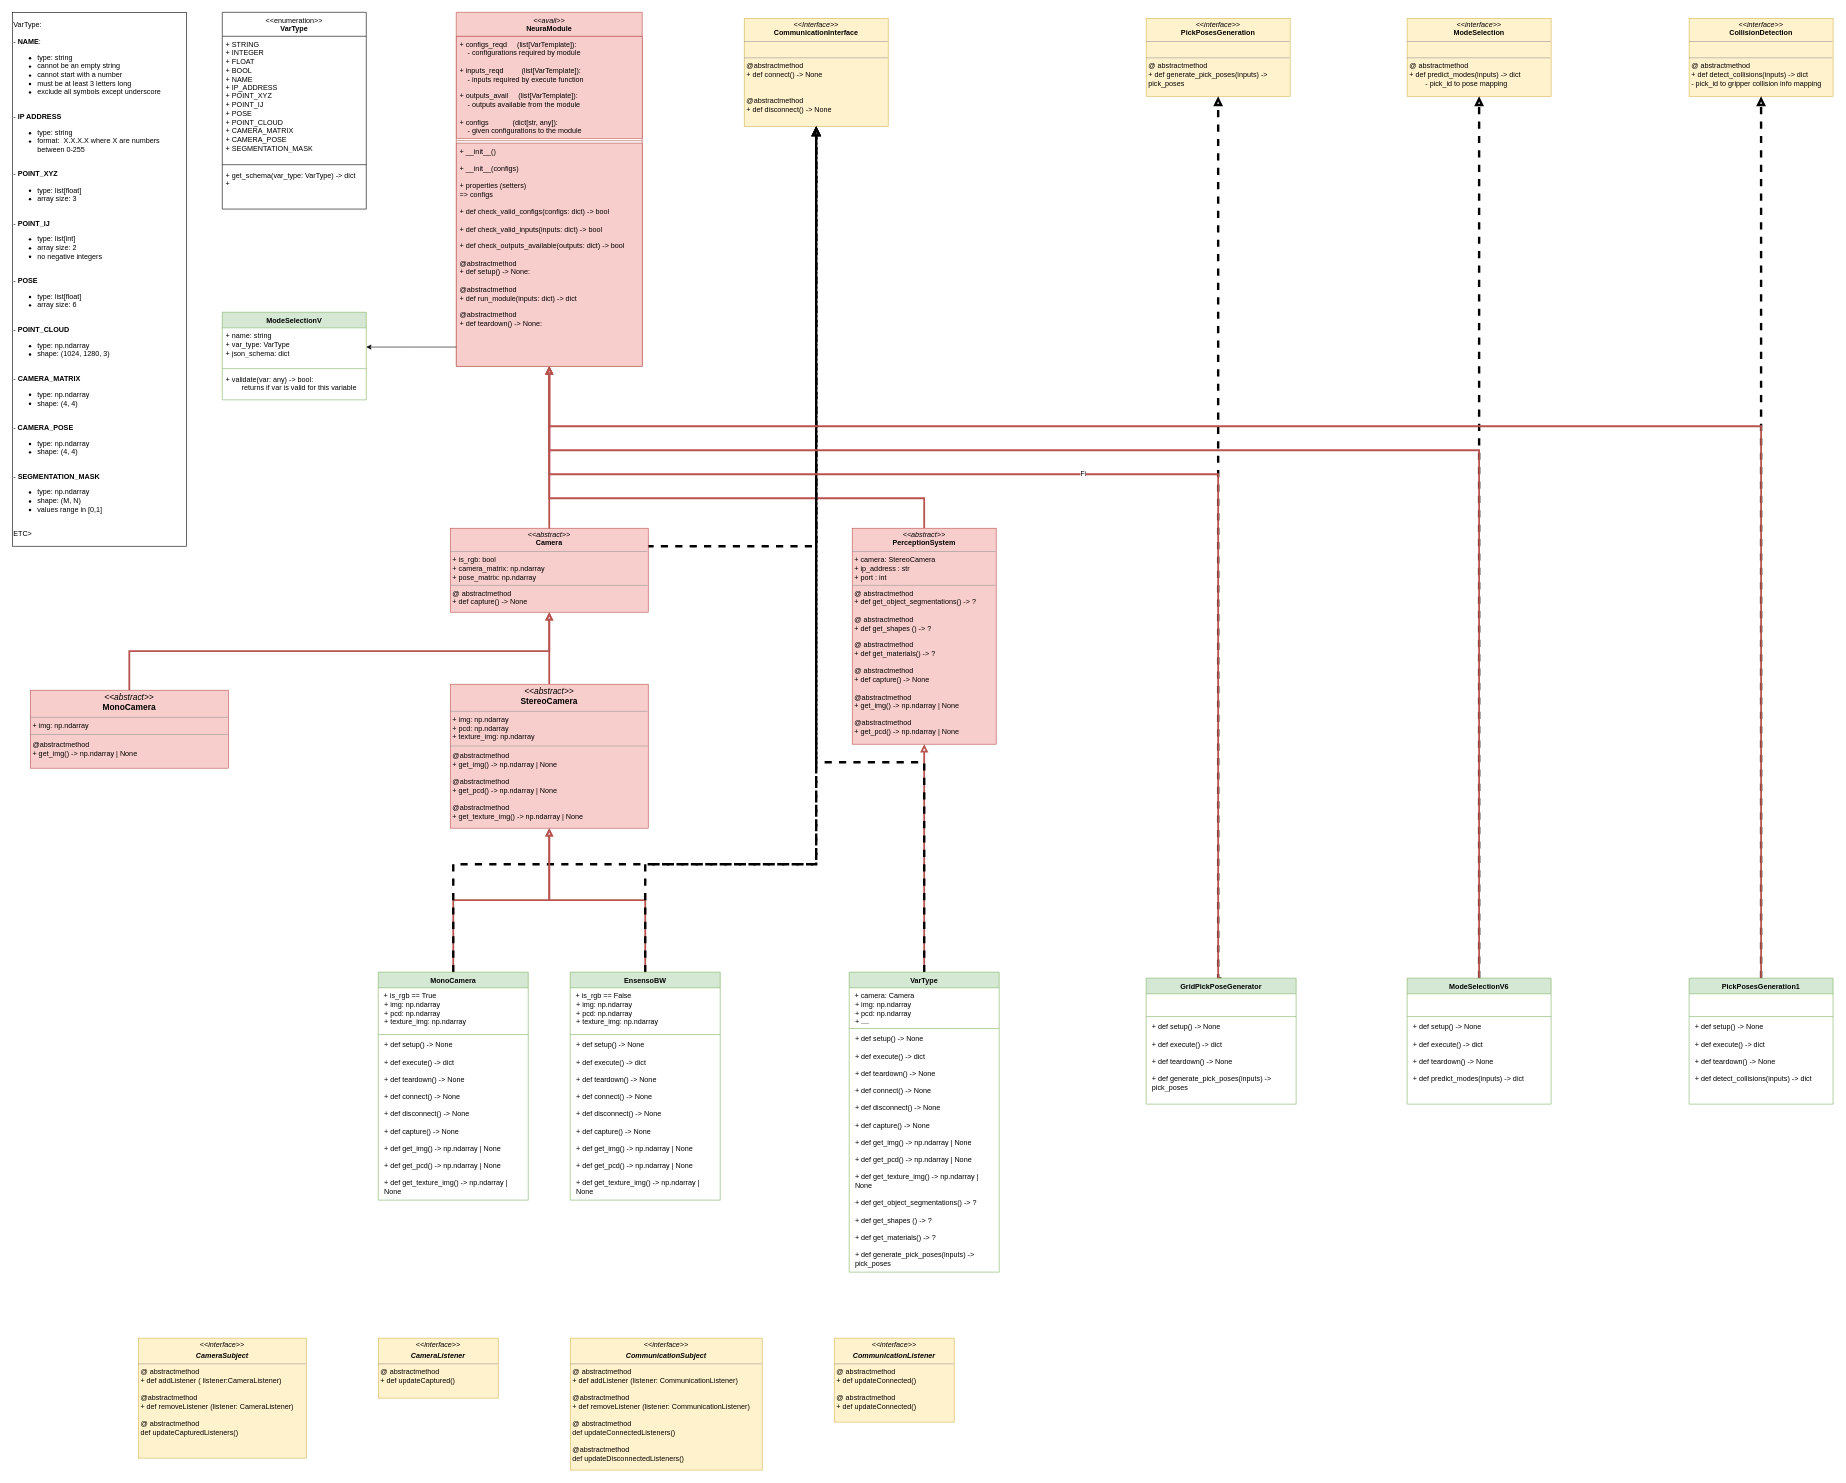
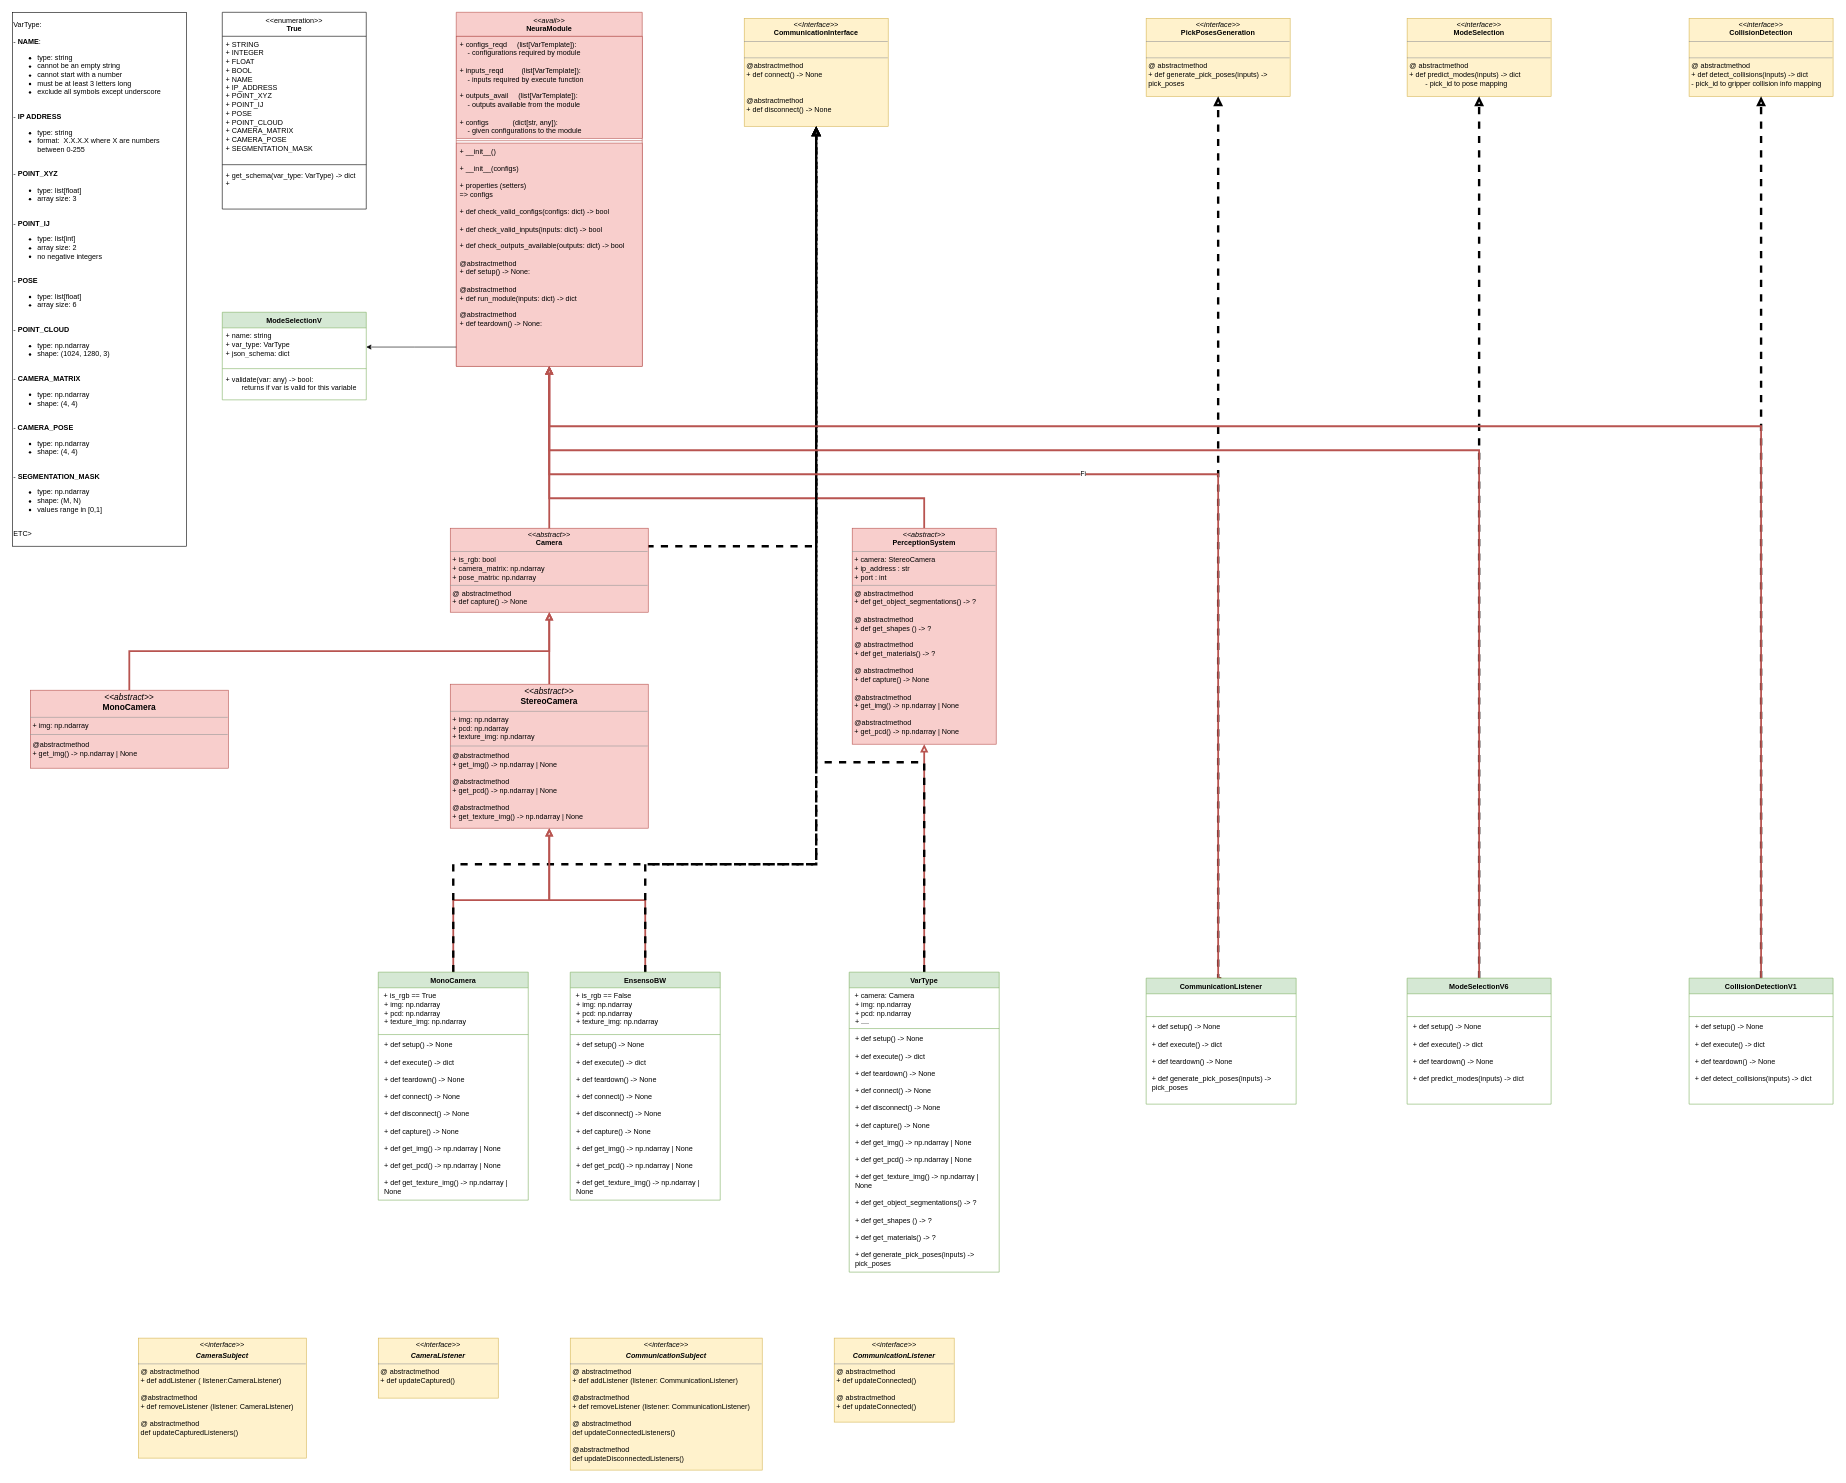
- <mxCell id="10" value="&lt;span style=&quot;font-weight: normal;&quot;&gt;&amp;lt;&amp;lt;enumeration&amp;gt;&amp;gt;&lt;/span&gt;&lt;br&gt;VarType" style="swimlane;fontStyle=1;align=center;verticalAlign=top;childLayout=stackLayout;horizontal=1;startSize=40;horizontalStack=0;resizeParent=1;resizeParentMax=0;resizeLast=0;collapsible=1;marginBottom=0;whiteSpace=wrap;html=1;" vertex="1" parent="1"><mxGeometry x="370" y="20" width="240" height="328" as="geometry" /></mxCell>
+ <mxCell id="10" value="&lt;span style=&quot;font-weight: normal;&quot;&gt;&amp;lt;&amp;lt;enumeration&amp;gt;&amp;gt;&lt;/span&gt;&lt;br&gt;True" style="swimlane;fontStyle=1;align=center;verticalAlign=top;childLayout=stackLayout;horizontal=1;startSize=40;horizontalStack=0;resizeParent=1;resizeParentMax=0;resizeLast=0;collapsible=1;marginBottom=0;whiteSpace=wrap;html=1;" vertex="1" parent="1"><mxGeometry x="370" y="20" width="240" height="328" as="geometry" /></mxCell>
- <mxCell id="45" value="GridPickPoseGenerator" style="swimlane;fontStyle=1;align=center;verticalAlign=top;childLayout=stackLayout;horizontal=1;startSize=26;horizontalStack=0;resizeParent=1;resizeParentMax=0;resizeLast=0;collapsible=1;marginBottom=0;whiteSpace=wrap;html=1;fillColor=#d5e8d4;strokeColor=#82b366;" vertex="1" parent="1"><mxGeometry x="1910" y="1630" width="250" height="210" as="geometry" /></mxCell>
+ <mxCell id="45" value="CommunicationListener" style="swimlane;fontStyle=1;align=center;verticalAlign=top;childLayout=stackLayout;horizontal=1;startSize=26;horizontalStack=0;resizeParent=1;resizeParentMax=0;resizeLast=0;collapsible=1;marginBottom=0;whiteSpace=wrap;html=1;fillColor=#d5e8d4;strokeColor=#82b366;" vertex="1" parent="1"><mxGeometry x="1910" y="1630" width="250" height="210" as="geometry" /></mxCell>
- <mxCell id="57" value="PickPosesGeneration1" style="swimlane;fontStyle=1;align=center;verticalAlign=top;childLayout=stackLayout;horizontal=1;startSize=26;horizontalStack=0;resizeParent=1;resizeParentMax=0;resizeLast=0;collapsible=1;marginBottom=0;whiteSpace=wrap;html=1;fillColor=#d5e8d4;strokeColor=#82b366;" vertex="1" parent="1"><mxGeometry x="2815" y="1630" width="240" height="210" as="geometry" /></mxCell>
+ <mxCell id="57" value="CollisionDetectionV1" style="swimlane;fontStyle=1;align=center;verticalAlign=top;childLayout=stackLayout;horizontal=1;startSize=26;horizontalStack=0;resizeParent=1;resizeParentMax=0;resizeLast=0;collapsible=1;marginBottom=0;whiteSpace=wrap;html=1;fillColor=#d5e8d4;strokeColor=#82b366;" vertex="1" parent="1"><mxGeometry x="2815" y="1630" width="240" height="210" as="geometry" /></mxCell>
